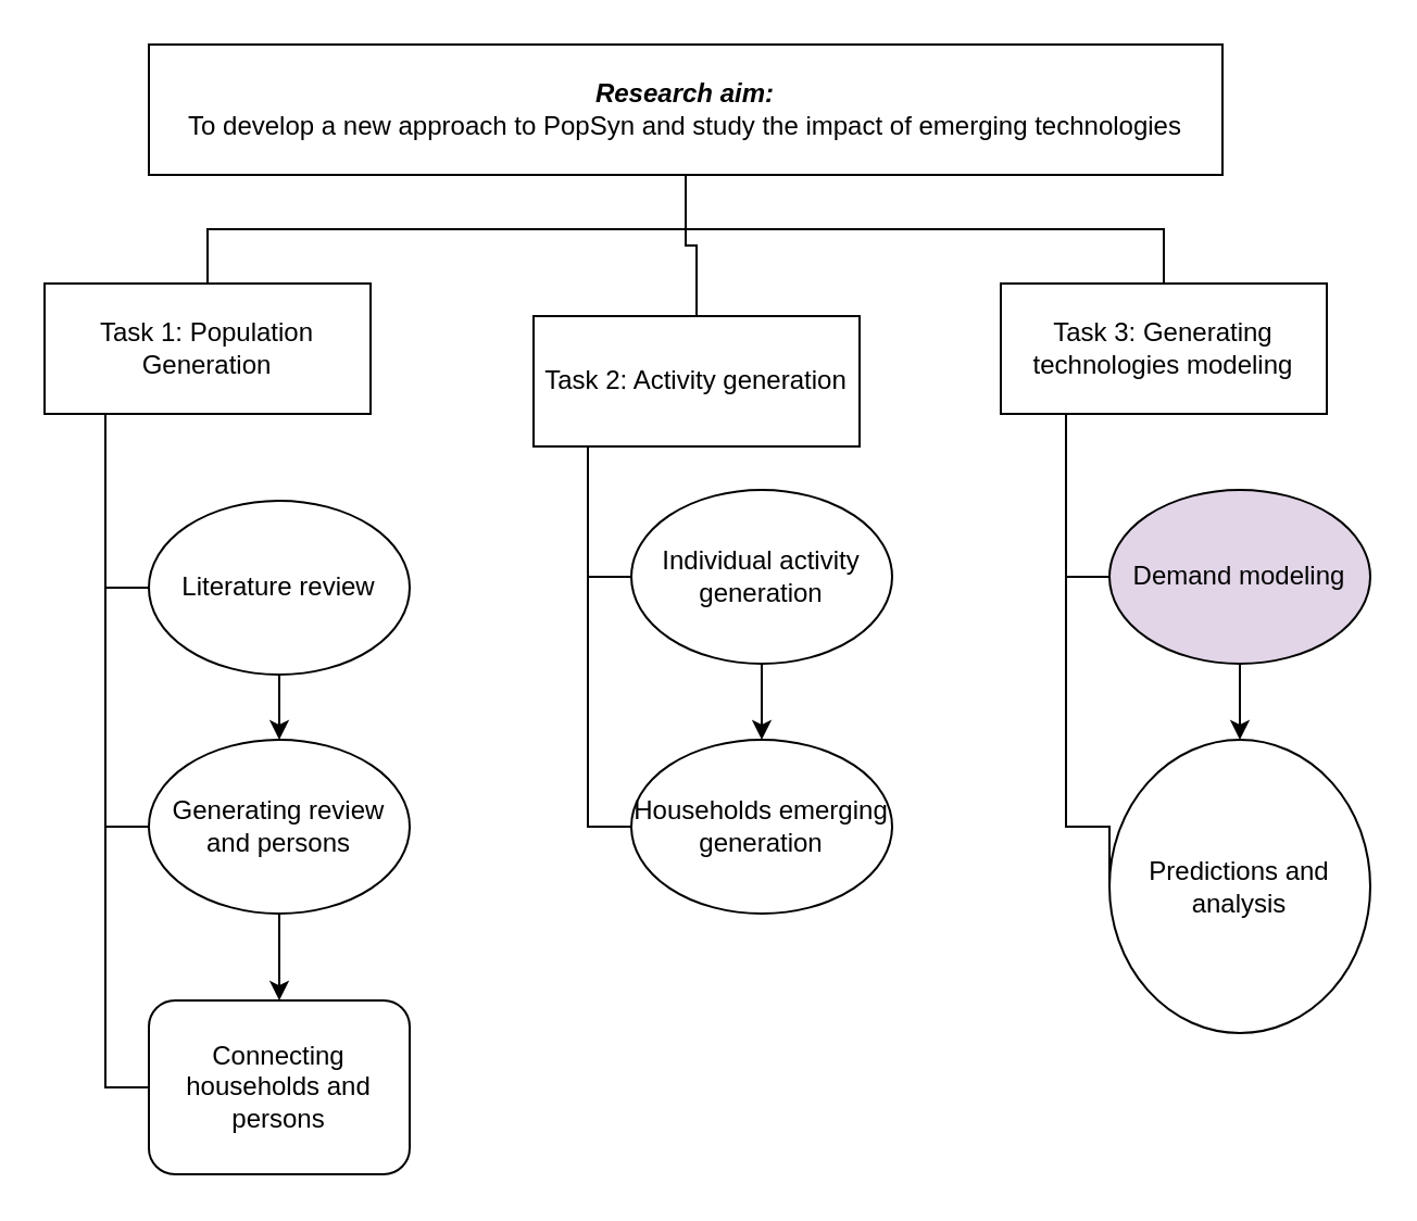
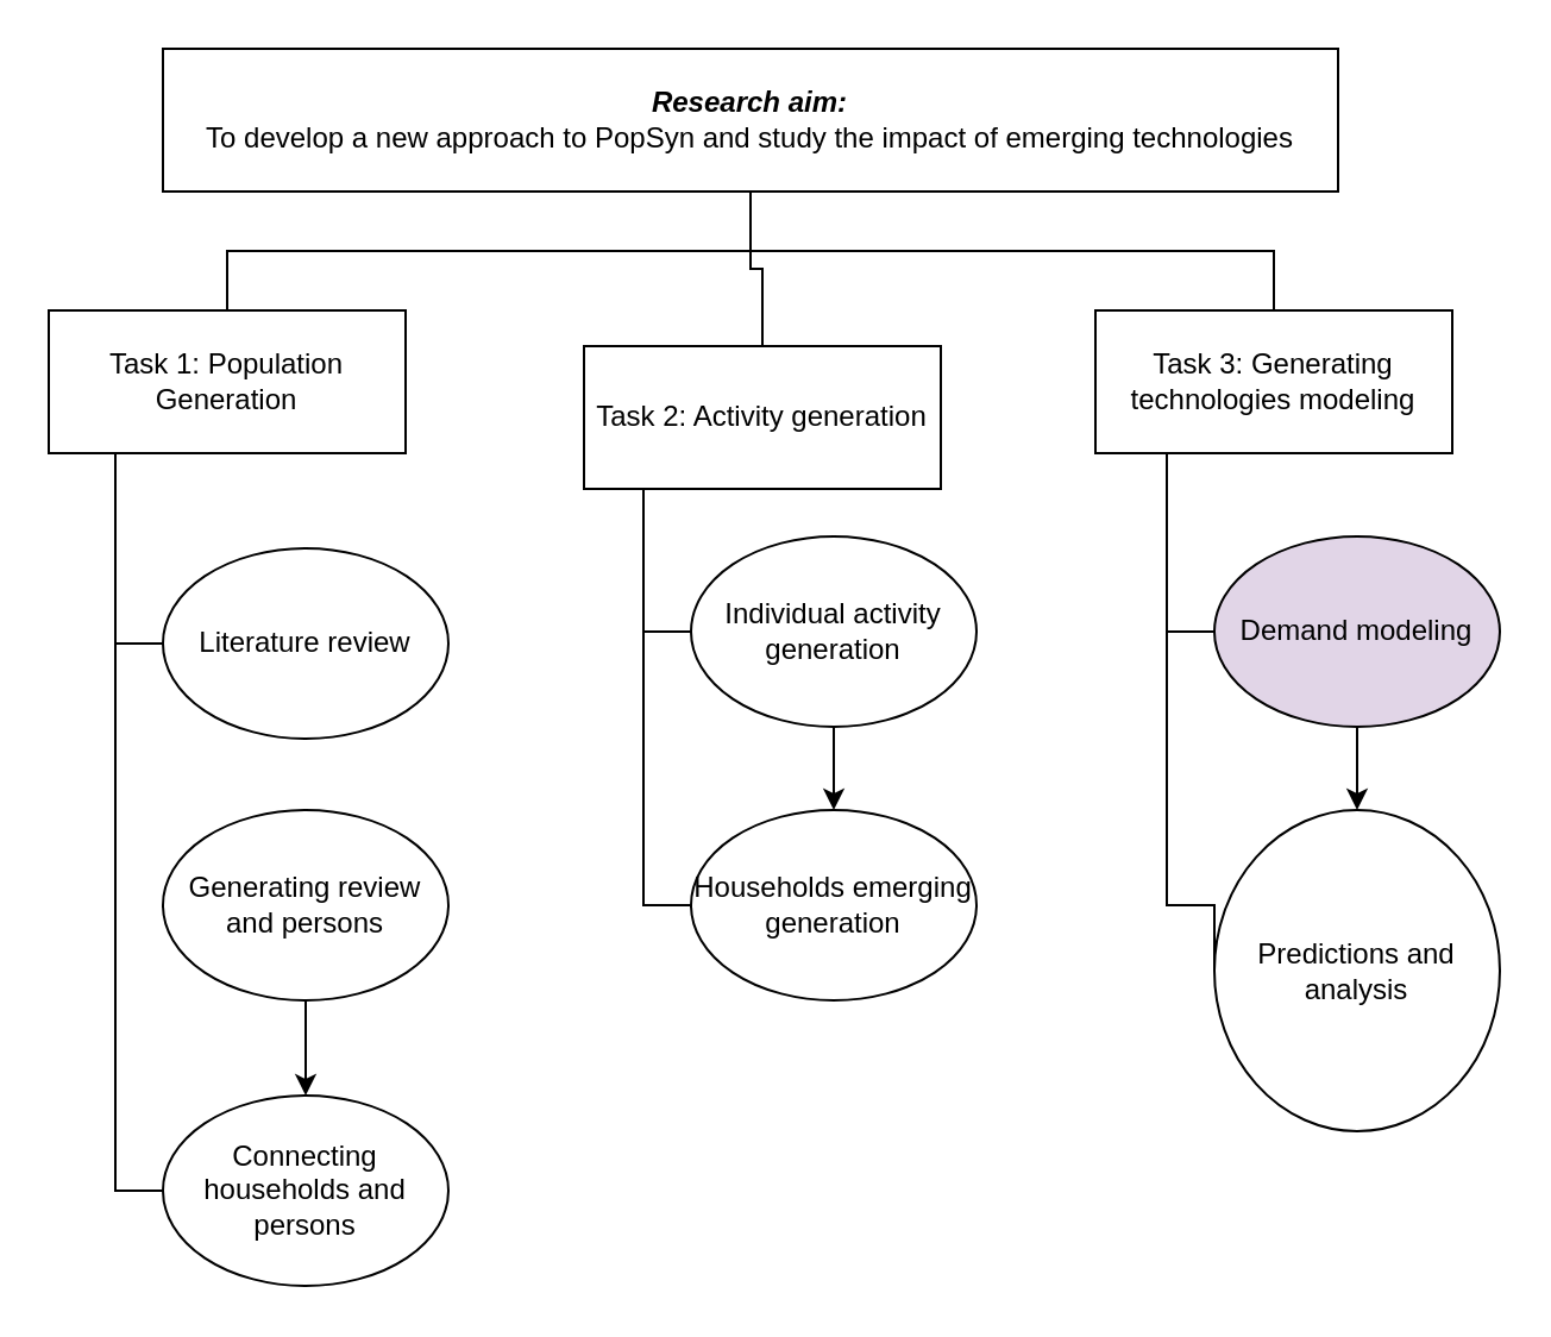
- <mxCell id="16" style="edgeStyle=orthogonalEdgeStyle;rounded=0;orthogonalLoop=1;jettySize=auto;html=1;entryX=0.5;entryY=0;entryDx=0;entryDy=0;" edge="1" parent="1" source="17" target="19"><mxGeometry relative="1" as="geometry" /></mxCell>
- <mxCell id="7" style="edgeStyle=orthogonalEdgeStyle;rounded=0;orthogonalLoop=1;jettySize=auto;html=1;entryX=0;entryY=0.5;entryDx=0;entryDy=0;endArrow=none;endFill=0;" edge="1" parent="1" source="9" target="19"><mxGeometry relative="1" as="geometry"><Array as="points"><mxPoint x="48" y="380" /></Array></mxGeometry></mxCell>
- <mxCell id="20" value="Connecting households and persons" style="whiteSpace=wrap;html=1;rounded=1;" vertex="1" parent="1"><mxGeometry x="68" y="460" width="120" height="80" as="geometry" /></mxCell>
+ <mxCell id="20" value="Connecting households and persons" style="ellipse;whiteSpace=wrap;html=1;" vertex="1" parent="1"><mxGeometry x="68" y="460" width="120" height="80" as="geometry" /></mxCell>
